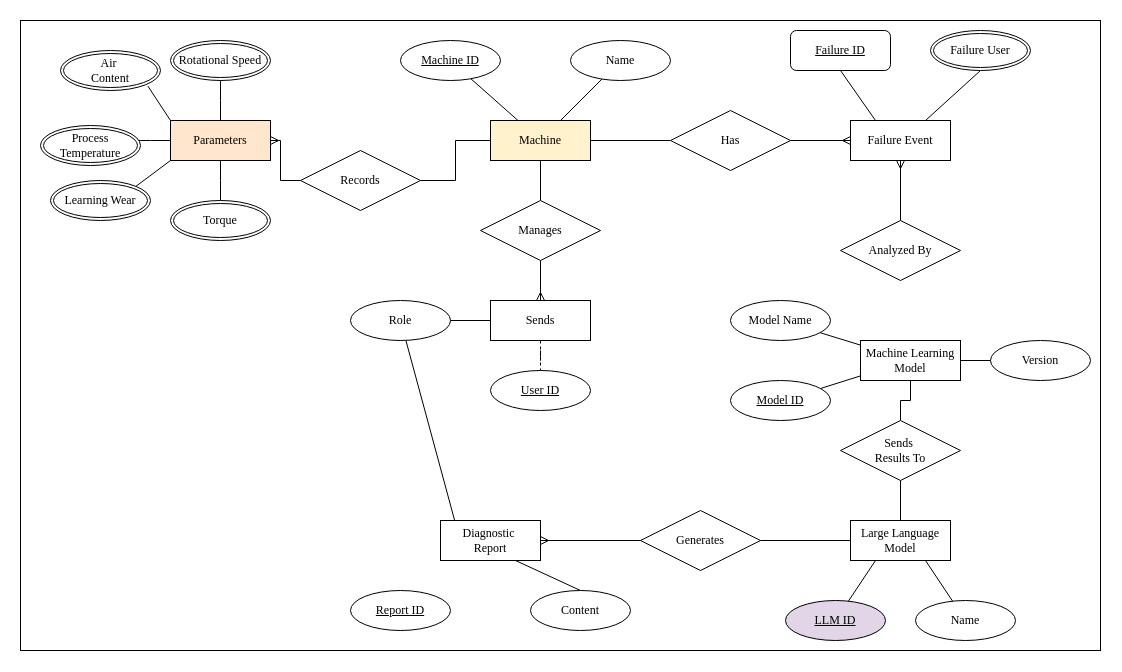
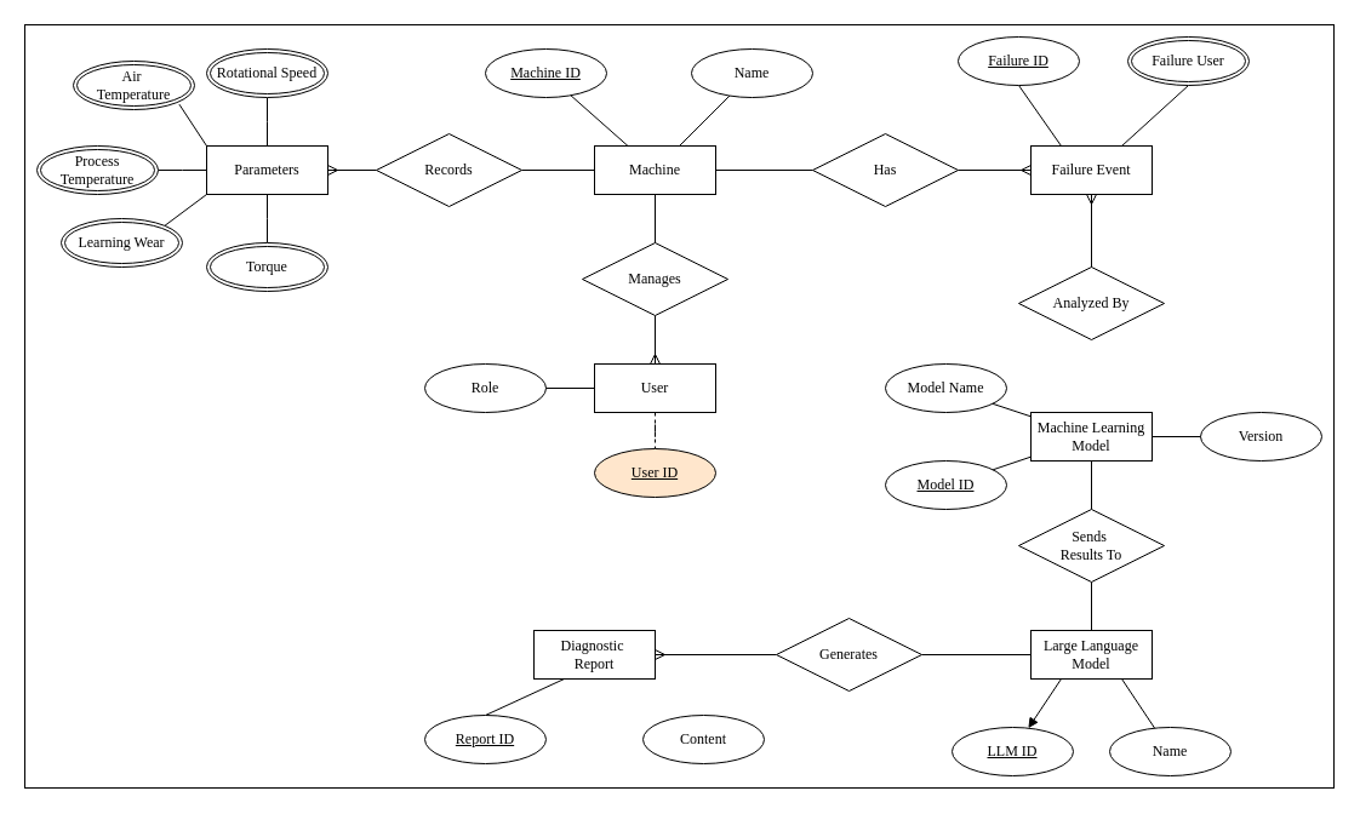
- <mxCell id="18" value="&lt;u&gt;Failure ID&lt;/u&gt;" style="whiteSpace=wrap;html=1;align=center;fontFamily=Times New Roman;rounded=1;" vertex="1" parent="14"><mxGeometry width="100" height="40" as="geometry" /></mxCell>
+ <mxCell id="18" value="&lt;u&gt;Failure ID&lt;/u&gt;" style="ellipse;whiteSpace=wrap;html=1;align=center;fontFamily=Times New Roman;" vertex="1" parent="14"><mxGeometry width="100" height="40" as="geometry" /></mxCell>
- <mxCell id="64" value="Air&amp;nbsp;&lt;div&gt;Content&lt;/div&gt;" style="ellipse;shape=doubleEllipse;margin=3;whiteSpace=wrap;html=1;align=center;fontFamily=Times New Roman;" vertex="1" parent="2"><mxGeometry x="40" y="30" width="100" height="40" as="geometry" /></mxCell>
+ <mxCell id="64" value="Air&amp;nbsp;&lt;div&gt;Temperature&lt;/div&gt;" style="ellipse;shape=doubleEllipse;margin=3;whiteSpace=wrap;html=1;align=center;fontFamily=Times New Roman;" vertex="1" parent="2"><mxGeometry x="40" y="30" width="100" height="40" as="geometry" /></mxCell>
- <mxCell id="61" value="Parameters" style="whiteSpace=wrap;html=1;align=center;fontFamily=Times New Roman;fillColor=#ffe6cc;" vertex="1" parent="2"><mxGeometry x="150" y="100" width="100" height="40" as="geometry" /></mxCell>
+ <mxCell id="61" value="Parameters" style="whiteSpace=wrap;html=1;align=center;fontFamily=Times New Roman;" vertex="1" parent="2"><mxGeometry x="150" y="100" width="100" height="40" as="geometry" /></mxCell>
- <mxCell id="33" value="Machine" style="whiteSpace=wrap;html=1;align=center;fontFamily=Times New Roman;fillColor=#fff2cc;" vertex="1" parent="2"><mxGeometry x="470" y="100" width="100" height="40" as="geometry" /></mxCell>
+ <mxCell id="33" value="Machine" style="whiteSpace=wrap;html=1;align=center;fontFamily=Times New Roman;" vertex="1" parent="2"><mxGeometry x="470" y="100" width="100" height="40" as="geometry" /></mxCell>
- <mxCell id="65" value="Process&lt;br&gt;&lt;div&gt;Temperature&lt;/div&gt;" style="ellipse;shape=doubleEllipse;margin=3;whiteSpace=wrap;html=1;align=center;fontFamily=Times New Roman;" vertex="1" parent="2"><mxGeometry x="20" y="105" width="100" height="40" as="geometry" /></mxCell>
+ <mxCell id="65" value="Process&lt;br&gt;&lt;div&gt;Temperature&lt;/div&gt;" style="ellipse;shape=doubleEllipse;margin=3;whiteSpace=wrap;html=1;align=center;fontFamily=Times New Roman;" vertex="1" parent="2"><mxGeometry x="10" y="100" width="100" height="40" as="geometry" /></mxCell>
- <mxCell id="42" value="Records" style="shape=rhombus;perimeter=rhombusPerimeter;whiteSpace=wrap;html=1;align=center;fontFamily=Times New Roman;" vertex="1" parent="2"><mxGeometry x="280" y="130" width="120" height="60" as="geometry" /></mxCell>
+ <mxCell id="42" value="Records" style="shape=rhombus;perimeter=rhombusPerimeter;whiteSpace=wrap;html=1;align=center;fontFamily=Times New Roman;" vertex="1" parent="2"><mxGeometry x="290" y="90" width="120" height="60" as="geometry" /></mxCell>
- <mxCell id="6" value="Sends" style="whiteSpace=wrap;html=1;align=center;fontFamily=Times New Roman;" vertex="1" parent="4"><mxGeometry width="100" height="40" as="geometry" /></mxCell>
+ <mxCell id="6" value="User" style="whiteSpace=wrap;html=1;align=center;fontFamily=Times New Roman;" vertex="1" parent="4"><mxGeometry width="100" height="40" as="geometry" /></mxCell>
- <mxCell id="48" value="Machine Learning Model" style="whiteSpace=wrap;html=1;align=center;fontFamily=Times New Roman;" vertex="1" parent="2"><mxGeometry x="840" y="320" width="100" height="40" as="geometry" /></mxCell>
+ <mxCell id="48" value="Machine Learning Model" style="whiteSpace=wrap;html=1;align=center;fontFamily=Times New Roman;" vertex="1" parent="2"><mxGeometry x="830" y="320" width="100" height="40" as="geometry" /></mxCell>
- <mxCell id="7" value="&lt;u&gt;User ID&lt;/u&gt;" style="ellipse;whiteSpace=wrap;html=1;align=center;fontFamily=Times New Roman;" vertex="1" parent="4"><mxGeometry y="70" width="100" height="40" as="geometry" /></mxCell>
+ <mxCell id="7" value="&lt;u&gt;User ID&lt;/u&gt;" style="ellipse;whiteSpace=wrap;html=1;align=center;fontFamily=Times New Roman;fillColor=#ffe6cc;" vertex="1" parent="4"><mxGeometry y="70" width="100" height="40" as="geometry" /></mxCell>
- <mxCell id="21" style="rounded=0;orthogonalLoop=1;jettySize=auto;html=1;exitX=0.25;exitY=1;exitDx=0;exitDy=0;endArrow=none;startFill=0;fontFamily=Times New Roman;" edge="1" parent="20" source="23" target="38"><mxGeometry relative="1" as="geometry" /></mxCell>
+ <mxCell id="21" style="rounded=0;orthogonalLoop=1;jettySize=auto;html=1;exitX=0.25;exitY=1;exitDx=0;exitDy=0;endArrow=none;startFill=0;entryX=0.5;entryY=0;entryDx=0;entryDy=0;fontFamily=Times New Roman;" edge="1" parent="20" source="23" target="24"><mxGeometry relative="1" as="geometry" /></mxCell>
- <mxCell id="22" style="rounded=0;orthogonalLoop=1;jettySize=auto;html=1;exitX=0.75;exitY=1;exitDx=0;exitDy=0;entryX=0.5;entryY=0;entryDx=0;entryDy=0;endArrow=none;startFill=0;fontFamily=Times New Roman;" edge="1" parent="20" source="23" target="25"><mxGeometry relative="1" as="geometry" /></mxCell>
- <mxCell id="9" style="rounded=0;orthogonalLoop=1;jettySize=auto;html=1;exitX=0.25;exitY=1;exitDx=0;exitDy=0;endArrow=none;startFill=0;fontFamily=Times New Roman;" edge="1" parent="8" source="11" target="12"><mxGeometry relative="1" as="geometry" /></mxCell>
+ <mxCell id="9" style="rounded=0;orthogonalLoop=1;jettySize=auto;html=1;exitX=0.25;exitY=1;exitDx=0;exitDy=0;endArrow=block;startFill=0;fontFamily=Times New Roman;" edge="1" parent="8" source="11" target="12"><mxGeometry relative="1" as="geometry" /></mxCell>
- <mxCell id="12" value="&lt;u&gt;LLM ID&lt;/u&gt;" style="ellipse;whiteSpace=wrap;html=1;align=center;fontFamily=Times New Roman;fillColor=#e1d5e7;" vertex="1" parent="8"><mxGeometry y="80" width="100" height="40" as="geometry" /></mxCell>
+ <mxCell id="12" value="&lt;u&gt;LLM ID&lt;/u&gt;" style="ellipse;whiteSpace=wrap;html=1;align=center;fontFamily=Times New Roman;" vertex="1" parent="8"><mxGeometry y="80" width="100" height="40" as="geometry" /></mxCell>
